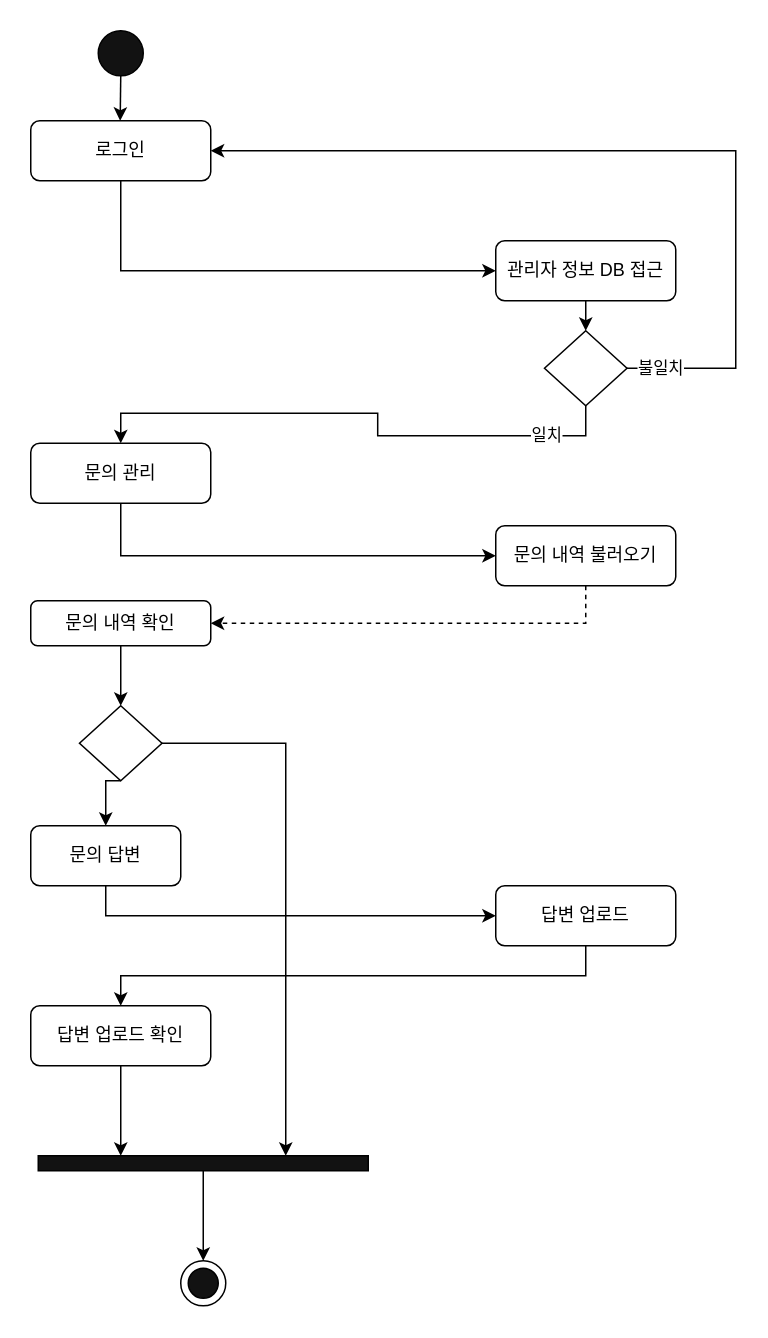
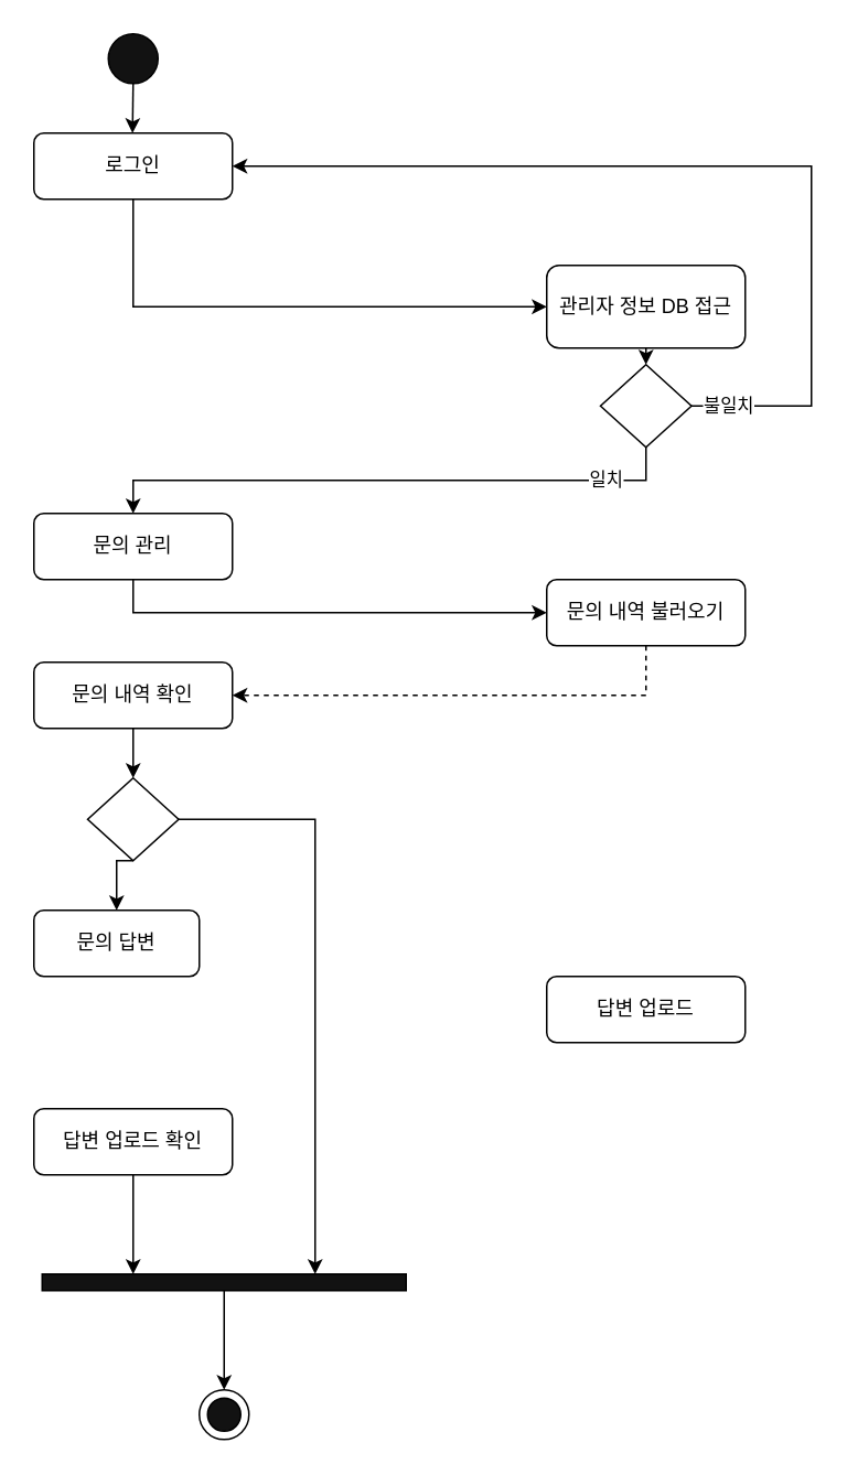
- <mxCell id="9" value="관리자 정보 DB 접근" style="rounded=1;whiteSpace=wrap;html=1;" vertex="1" parent="1"><mxGeometry x="330" y="160" width="120" height="40" as="geometry" /></mxCell>
+ <mxCell id="9" value="관리자 정보 DB 접근" style="rounded=1;whiteSpace=wrap;html=1;" vertex="1" parent="1"><mxGeometry x="330" y="160" width="120" height="50" as="geometry" /></mxCell>
- <mxCell id="14" value="문의 관리" style="rounded=1;whiteSpace=wrap;html=1;" vertex="1" parent="1"><mxGeometry x="20" y="295" width="120" height="40" as="geometry" /></mxCell>
+ <mxCell id="14" value="문의 관리" style="rounded=1;whiteSpace=wrap;html=1;" vertex="1" parent="1"><mxGeometry x="20" y="310" width="120" height="40" as="geometry" /></mxCell>
- <mxCell id="18" value="문의 내역 확인" style="rounded=1;whiteSpace=wrap;html=1;" vertex="1" parent="1"><mxGeometry x="20" y="400" width="120" height="30" as="geometry" /></mxCell>
+ <mxCell id="18" value="문의 내역 확인" style="rounded=1;whiteSpace=wrap;html=1;" vertex="1" parent="1"><mxGeometry x="20" y="400" width="120" height="40" as="geometry" /></mxCell>
- <mxCell id="19" style="edgeStyle=orthogonalEdgeStyle;rounded=0;orthogonalLoop=1;jettySize=auto;html=1;exitX=0.5;exitY=1;exitDx=0;exitDy=0;entryX=0;entryY=0.5;entryDx=0;entryDy=0;" edge="1" parent="1" source="20" target="25"><mxGeometry relative="1" as="geometry" /></mxCell>
- <mxCell id="24" style="edgeStyle=orthogonalEdgeStyle;rounded=0;orthogonalLoop=1;jettySize=auto;html=1;exitX=0.5;exitY=1;exitDx=0;exitDy=0;entryX=0.5;entryY=0;entryDx=0;entryDy=0;" edge="1" parent="1" source="25" target="27"><mxGeometry relative="1" as="geometry" /></mxCell>
